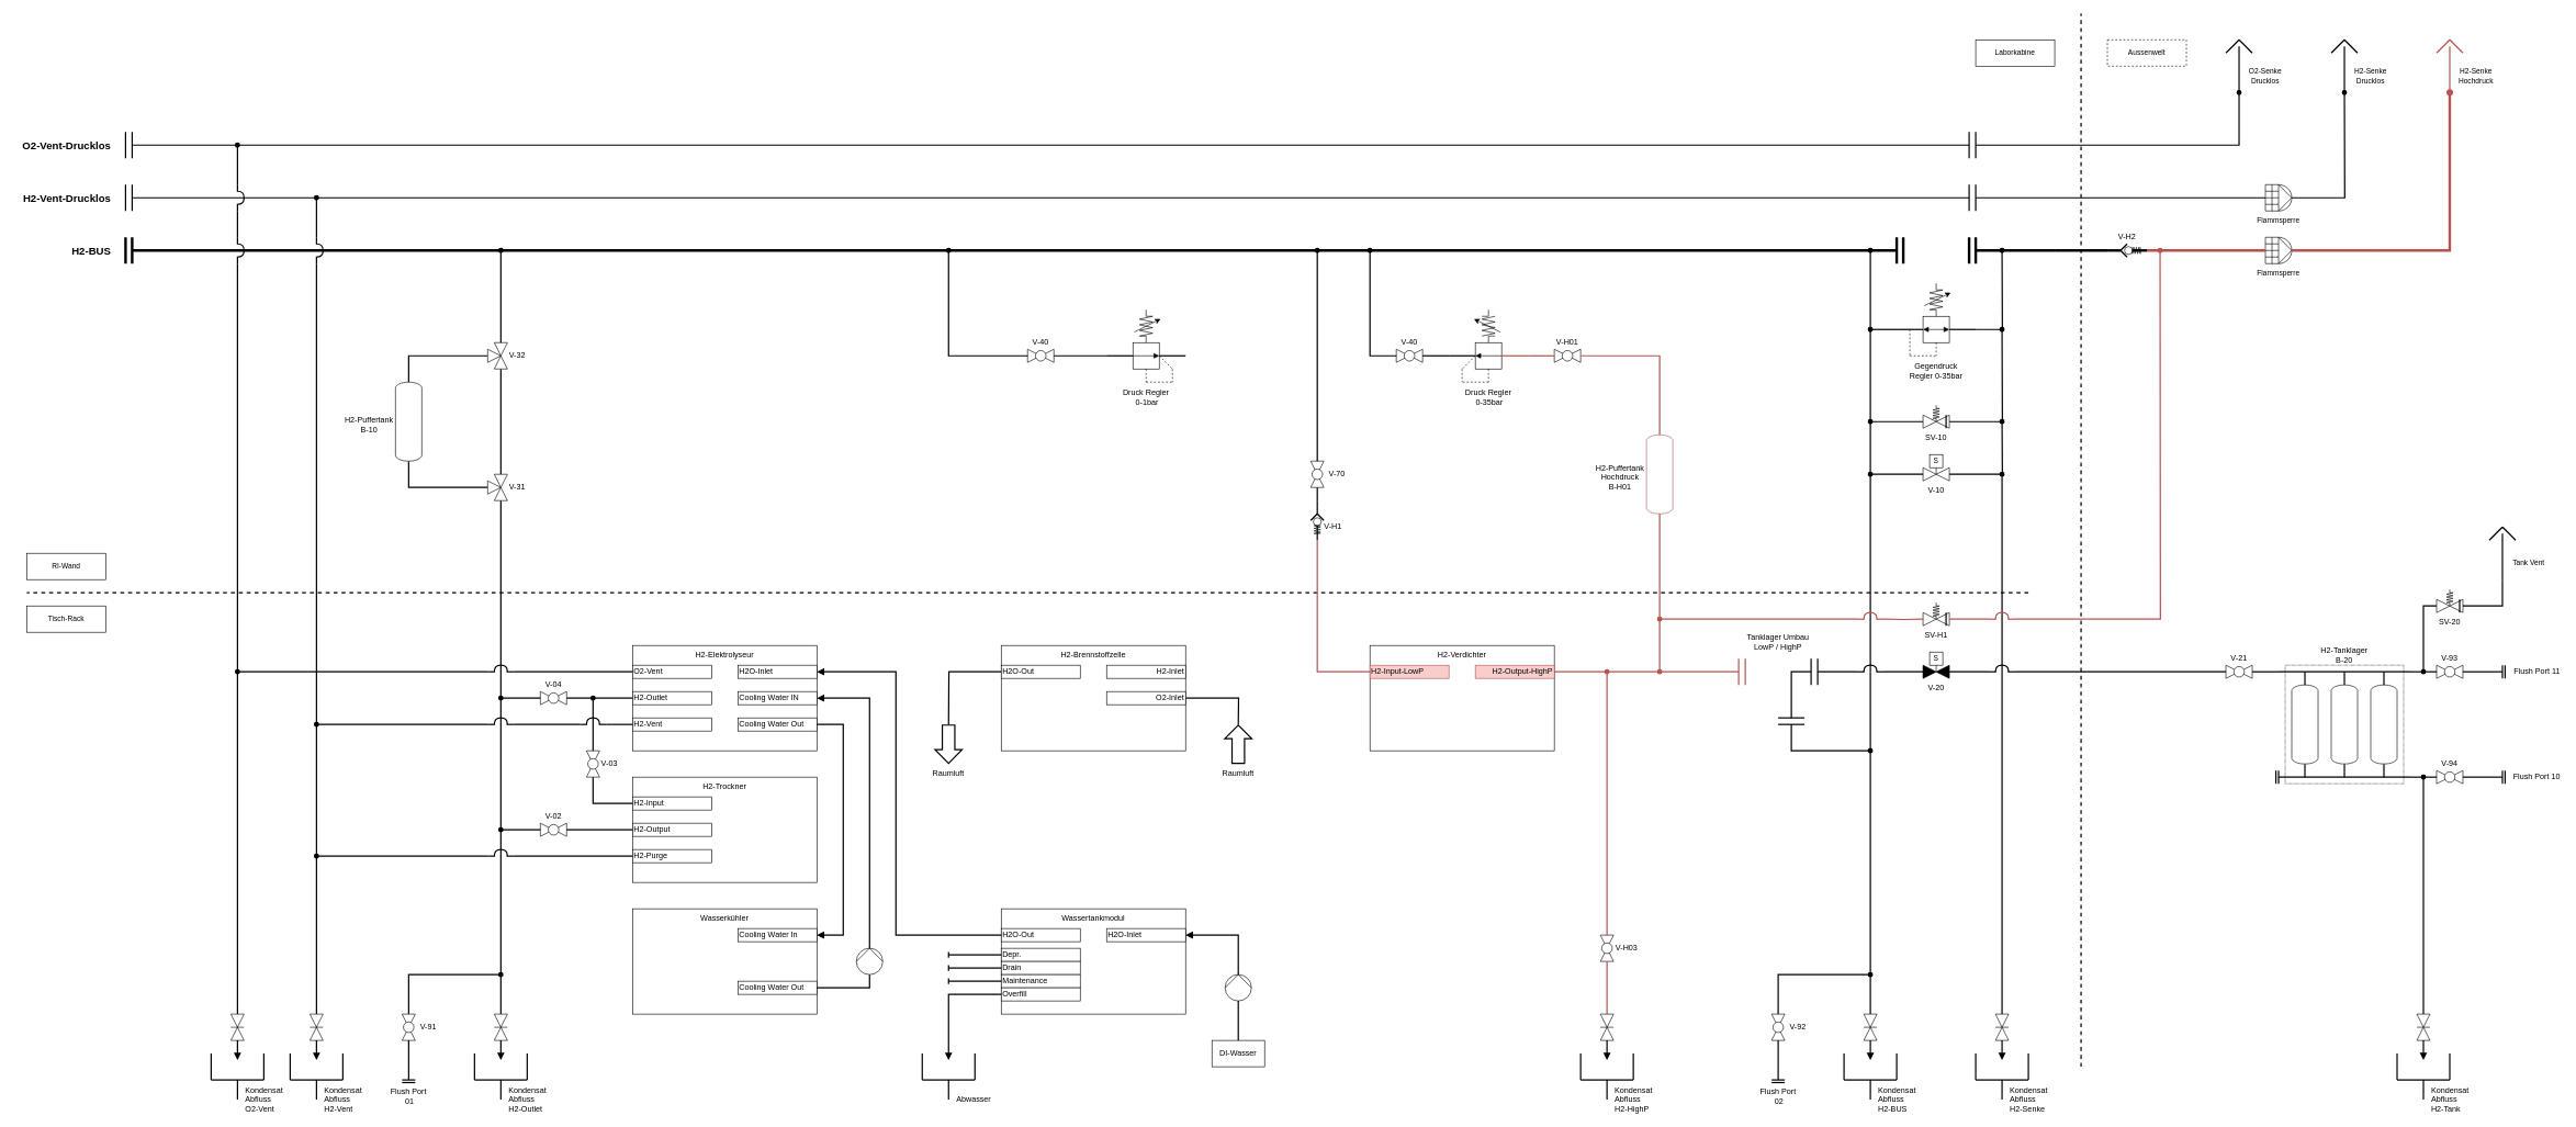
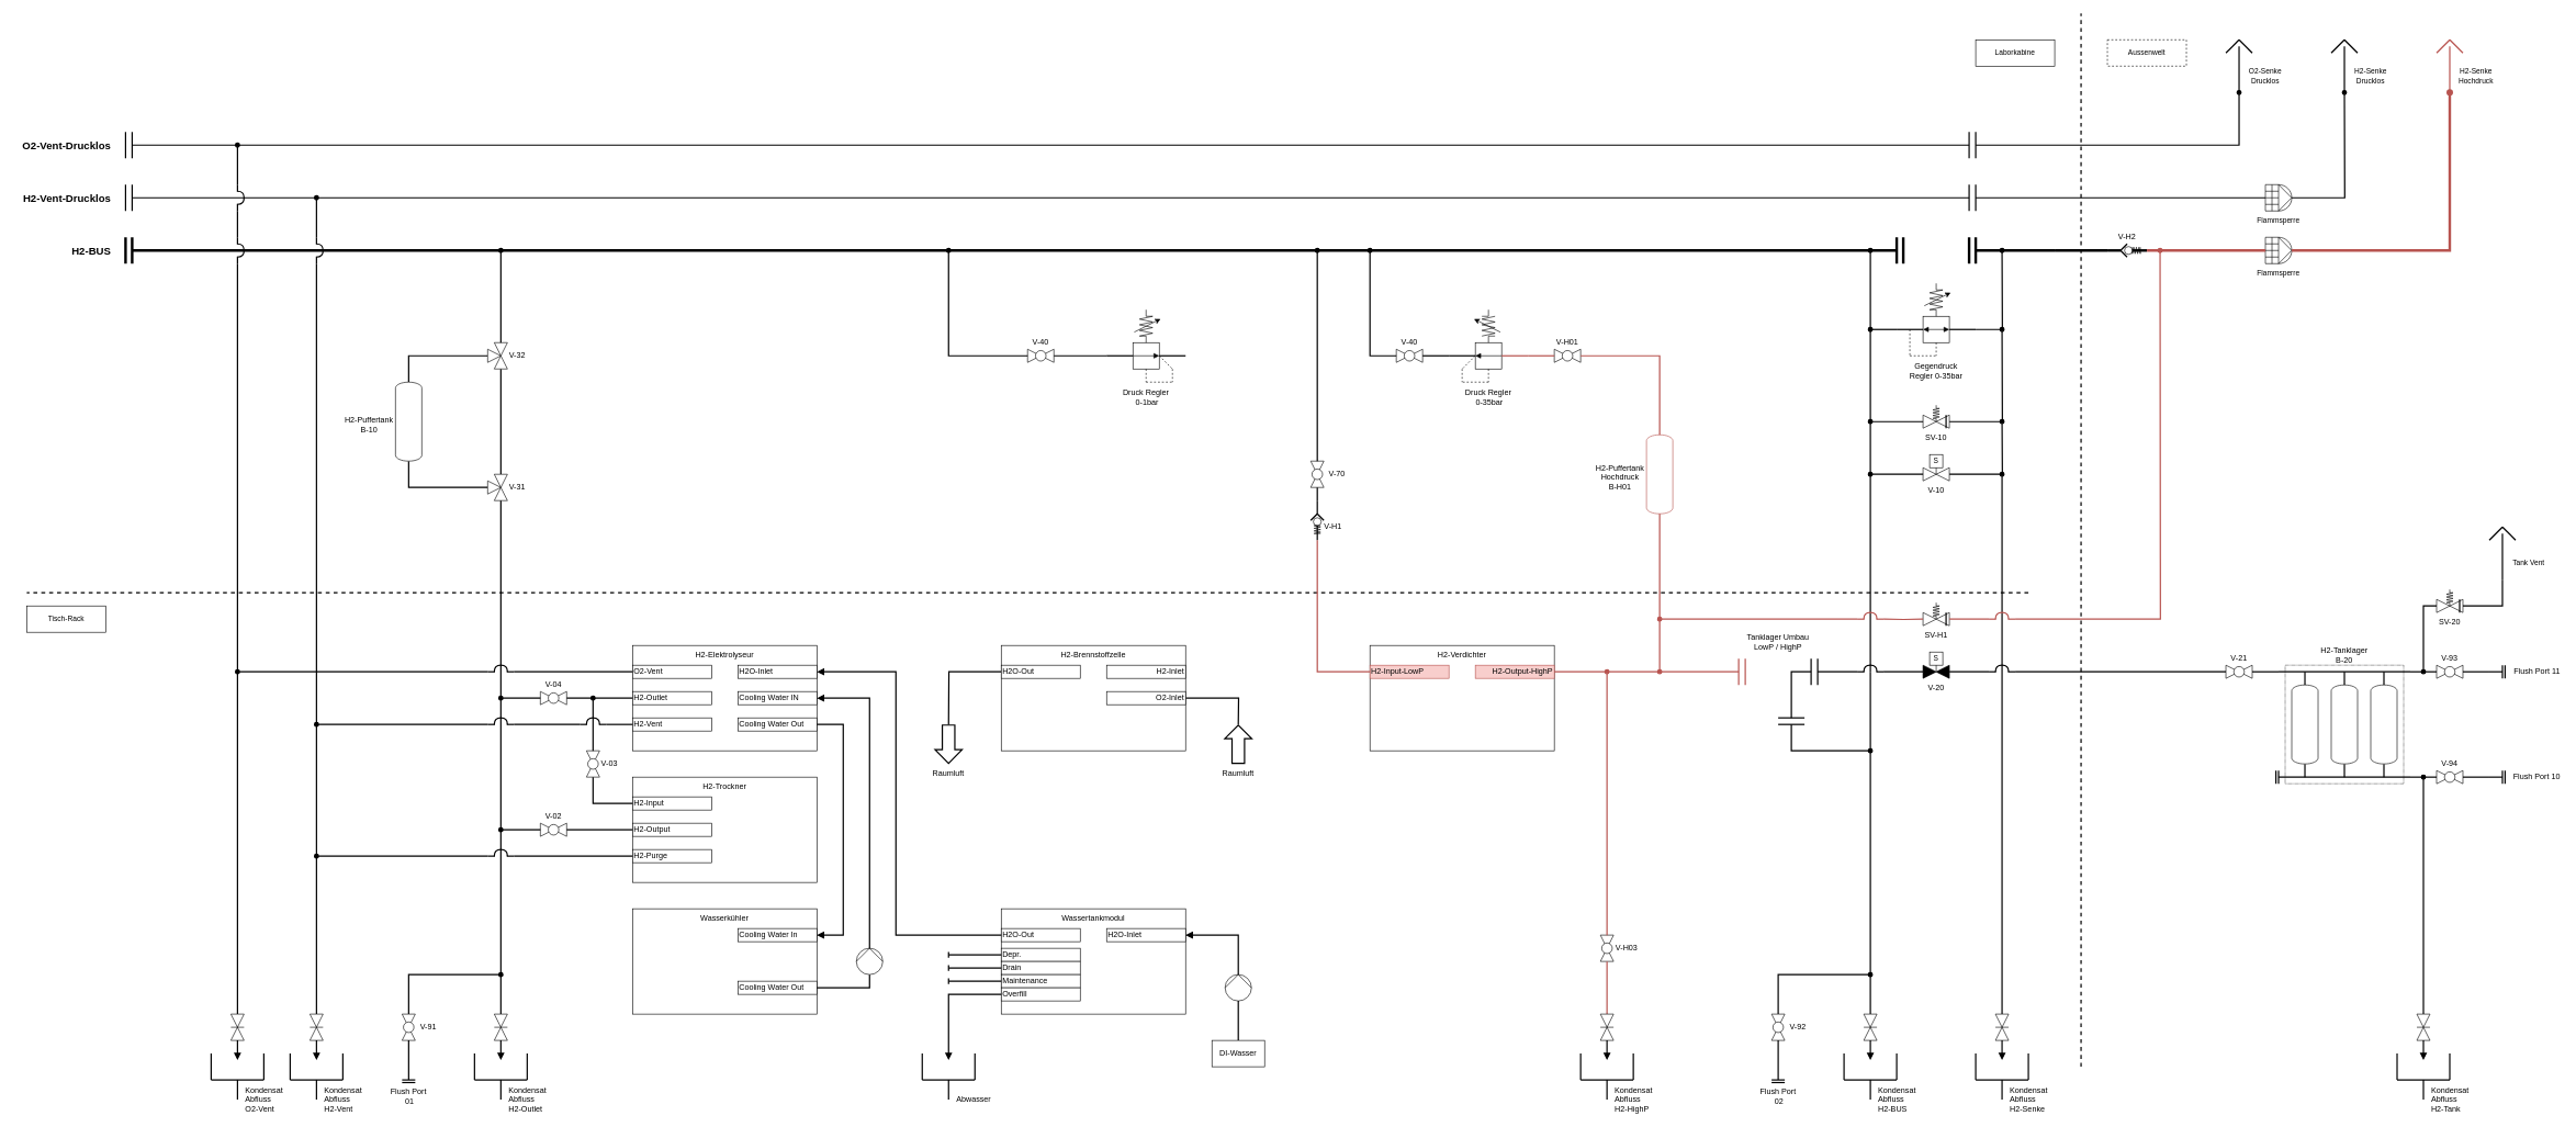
- <mxCell id="419" value="RI-Wand" style="rounded=0;whiteSpace=wrap;html=1;strokeColor=default;strokeWidth=1;fontSize=11;fillColor=none;" vertex="1" parent="1"><mxGeometry x="40" y="840" width="120" height="40" as="geometry" /></mxCell>
